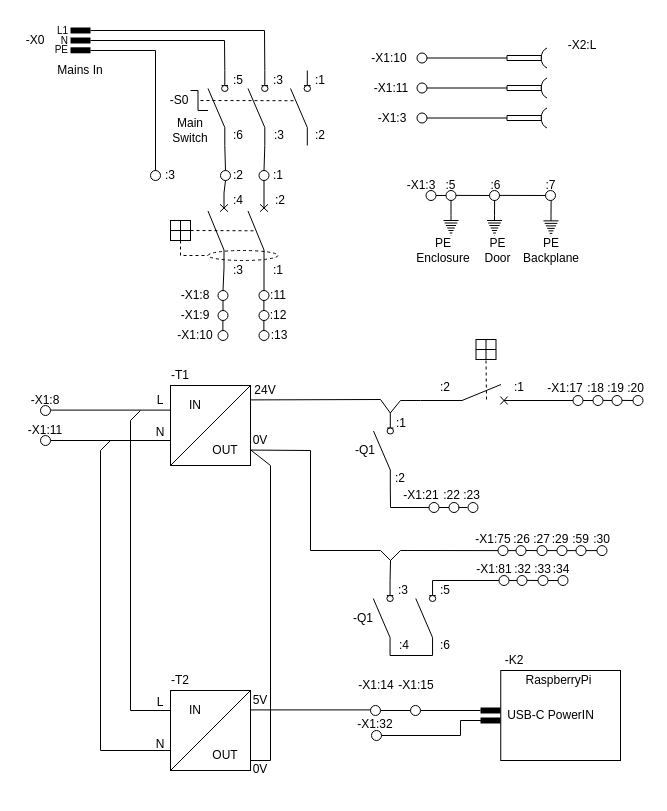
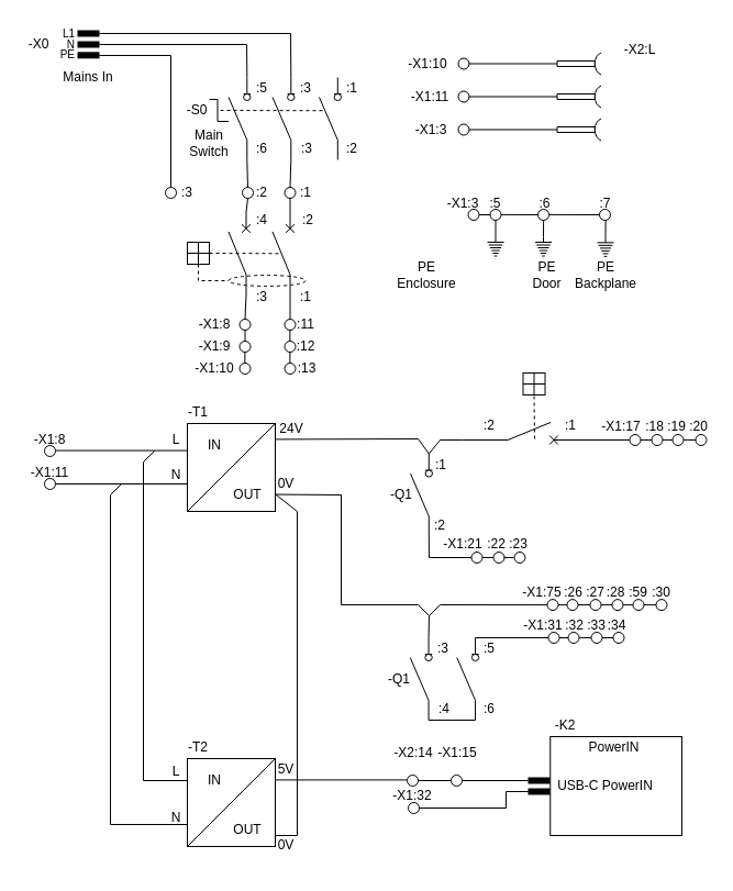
- <mxCell id="161" value="PE Enclosure" style="text;html=1;strokeColor=none;fillColor=none;align=center;verticalAlign=middle;whiteSpace=wrap;rounded=0;" parent="1" vertex="1"><mxGeometry x="413.5" y="235" width="57.5" height="30" as="geometry" /></mxCell>
+ <mxCell id="161" value="PE Enclosure" style="text;html=1;strokeColor=none;fillColor=none;align=center;verticalAlign=middle;whiteSpace=wrap;rounded=0;" parent="1" vertex="1"><mxGeometry x="358.5" y="235" width="57.5" height="30" as="geometry" /></mxCell>
- <mxCell id="128" value="&lt;font style=&quot;font-size: 12px;&quot; face=&quot;Helvetica&quot;&gt;:29&lt;/font&gt;" style="text;html=1;strokeColor=none;fillColor=none;align=center;verticalAlign=middle;whiteSpace=wrap;rounded=0;" parent="1" vertex="1"><mxGeometry x="547.5" y="524.1" width="23.5" height="30" as="geometry" /></mxCell>
+ <mxCell id="128" value="&lt;font style=&quot;font-size: 12px;&quot; face=&quot;Helvetica&quot;&gt;:28&lt;/font&gt;" style="text;html=1;strokeColor=none;fillColor=none;align=center;verticalAlign=middle;whiteSpace=wrap;rounded=0;" parent="1" vertex="1"><mxGeometry x="547.5" y="524.1" width="23.5" height="30" as="geometry" /></mxCell>
- <mxCell id="190" value="&lt;font style=&quot;font-size: 12px;&quot; face=&quot;Helvetica&quot;&gt;-X1:81&lt;/font&gt;" style="text;html=1;strokeColor=none;fillColor=none;align=center;verticalAlign=middle;whiteSpace=wrap;rounded=0;" parent="1" vertex="1"><mxGeometry x="468.5" y="554" width="50" height="30" as="geometry" /></mxCell>
+ <mxCell id="190" value="&lt;font style=&quot;font-size: 12px;&quot; face=&quot;Helvetica&quot;&gt;-X1:31&lt;/font&gt;" style="text;html=1;strokeColor=none;fillColor=none;align=center;verticalAlign=middle;whiteSpace=wrap;rounded=0;" parent="1" vertex="1"><mxGeometry x="468.5" y="554" width="50" height="30" as="geometry" /></mxCell>
- <mxCell id="207" value="RaspberryPi" style="text;html=1;strokeColor=none;fillColor=none;align=center;verticalAlign=middle;whiteSpace=wrap;rounded=0;" parent="1" vertex="1"><mxGeometry x="520.5" y="665" width="74.5" height="30" as="geometry" /></mxCell>
+ <mxCell id="207" value="PowerIN" style="text;html=1;strokeColor=none;fillColor=none;align=center;verticalAlign=middle;whiteSpace=wrap;rounded=0;" parent="1" vertex="1"><mxGeometry x="520.5" y="665" width="74.5" height="30" as="geometry" /></mxCell>
- <mxCell id="90" value="&lt;font style=&quot;font-size: 12px;&quot; face=&quot;Helvetica&quot;&gt;-X1:14&lt;/font&gt;" style="text;html=1;strokeColor=none;fillColor=none;align=center;verticalAlign=middle;whiteSpace=wrap;rounded=0;" parent="1" vertex="1"><mxGeometry x="351" y="670" width="50" height="30" as="geometry" /></mxCell>
+ <mxCell id="90" value="&lt;font style=&quot;font-size: 12px;&quot; face=&quot;Helvetica&quot;&gt;-X2:14&lt;/font&gt;" style="text;html=1;strokeColor=none;fillColor=none;align=center;verticalAlign=middle;whiteSpace=wrap;rounded=0;" parent="1" vertex="1"><mxGeometry x="351" y="670" width="50" height="30" as="geometry" /></mxCell>
